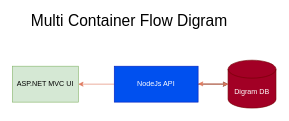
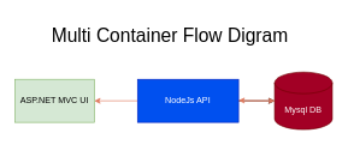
- <mxCell id="9" value="Multi Container Flow Digram" style="text;html=1;strokeColor=none;fillColor=none;align=center;verticalAlign=middle;whiteSpace=wrap;rounded=0;fontSize=26;" parent="1" vertex="1"><mxGeometry x="20" y="5" width="390" height="60" as="geometry" /></mxCell>
+ <mxCell id="9" value="Multi Container Flow Digram" style="text;html=1;strokeColor=none;fillColor=none;align=center;verticalAlign=middle;whiteSpace=wrap;rounded=0;fontSize=26;" parent="1" vertex="1"><mxGeometry x="40" y="20" width="390" height="60" as="geometry" /></mxCell>
- <mxCell id="3" value="Digram DB" style="shape=cylinder3;whiteSpace=wrap;html=1;boundedLbl=1;backgroundOutline=1;size=15;fillColor=#a20025;strokeColor=#6F0000;fontColor=#ffffff;" parent="1" vertex="1"><mxGeometry x="380" y="100" width="80" height="80" as="geometry" /></mxCell>
+ <mxCell id="3" value="Mysql DB" style="shape=cylinder3;whiteSpace=wrap;html=1;boundedLbl=1;backgroundOutline=1;size=15;fillColor=#a20025;strokeColor=#6F0000;fontColor=#ffffff;" parent="1" vertex="1"><mxGeometry x="380" y="100" width="80" height="80" as="geometry" /></mxCell>
